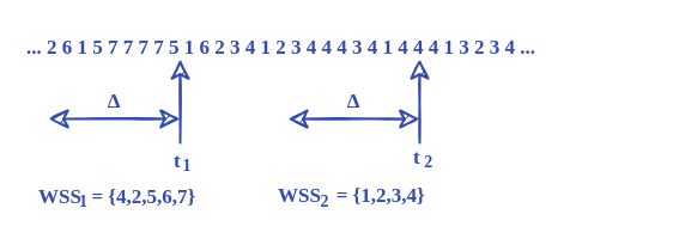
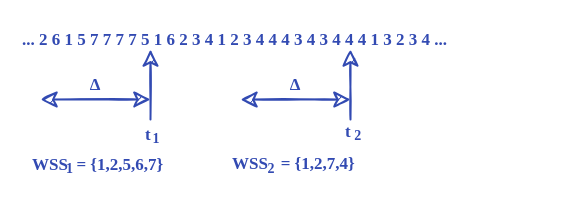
- <mxCell id="2" value="... 2 6 1 5 7 7 7 7 5 1 6 2 3 4 1 2 3 4 4 4 3 4 1 4 4 4 1 3 2 3 4 ..." style="text;align=left;verticalAlign=middle;rounded=0;shadow=0;sketch=1;fontFamily=Ink Free;fontSize=17;fontStyle=1;flipV=0;flipH=1;spacingBottom=5;fontSource=https%3A%2F%2Full-esit-sistemas-operativos.github.io%2Fssoo-apuntes%2Ffonts%2FInkFree.woff;fontColor=#324AB2;" vertex="1" parent="1"><mxGeometry x="20" y="20" width="520" height="40" as="geometry" /></mxCell>
+ <mxCell id="2" value="... 2 6 1 5 7 7 7 7 5 1 6 2 3 4 1 2 3 4 4 4 3 4 3 4 4 4 1 3 2 3 4 ..." style="text;align=left;verticalAlign=middle;rounded=0;shadow=0;sketch=1;fontFamily=Ink Free;fontSize=17;fontStyle=1;flipV=0;flipH=1;spacingBottom=5;fontSource=https%3A%2F%2Full-esit-sistemas-operativos.github.io%2Fssoo-apuntes%2Ffonts%2FInkFree.woff;fontColor=#324AB2;" vertex="1" parent="1"><mxGeometry x="20" y="20" width="520" height="40" as="geometry" /></mxCell>
- <mxCell id="19" value="WSS   = {1,2,3,4}" style="text;align=left;verticalAlign=middle;rounded=0;shadow=0;sketch=1;fontFamily=Ink Free;fontSize=17;fontStyle=1;flipV=0;flipH=1;spacingBottom=5;fontSource=https%3A%2F%2Full-esit-sistemas-operativos.github.io%2Fssoo-apuntes%2Ffonts%2FInkFree.woff;fontColor=#324AB2;" vertex="1" parent="18"><mxGeometry width="140" height="30" as="geometry" /></mxCell>
+ <mxCell id="19" value="WSS   = {1,2,7,4}" style="text;align=left;verticalAlign=middle;rounded=0;shadow=0;sketch=1;fontFamily=Ink Free;fontSize=17;fontStyle=1;flipV=0;flipH=1;spacingBottom=5;fontSource=https%3A%2F%2Full-esit-sistemas-operativos.github.io%2Fssoo-apuntes%2Ffonts%2FInkFree.woff;fontColor=#324AB2;" vertex="1" parent="18"><mxGeometry width="140" height="30" as="geometry" /></mxCell>
- <mxCell id="16" value="WSS  = {4,2,5,6,7}" style="text;align=left;verticalAlign=middle;rounded=0;shadow=0;sketch=1;fontFamily=Ink Free;fontSize=17;fontStyle=1;flipV=0;flipH=1;spacingBottom=5;fontSource=https%3A%2F%2Full-esit-sistemas-operativos.github.io%2Fssoo-apuntes%2Ffonts%2FInkFree.woff;fontColor=#324AB2;" vertex="1" parent="15"><mxGeometry x="10" width="150" height="30" as="geometry" /></mxCell>
+ <mxCell id="16" value="WSS  = {1,2,5,6,7}" style="text;align=left;verticalAlign=middle;rounded=0;shadow=0;sketch=1;fontFamily=Ink Free;fontSize=17;fontStyle=1;flipV=0;flipH=1;spacingBottom=5;fontSource=https%3A%2F%2Full-esit-sistemas-operativos.github.io%2Fssoo-apuntes%2Ffonts%2FInkFree.woff;fontColor=#324AB2;" vertex="1" parent="15"><mxGeometry x="10" width="150" height="30" as="geometry" /></mxCell>
